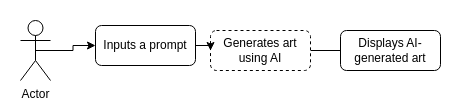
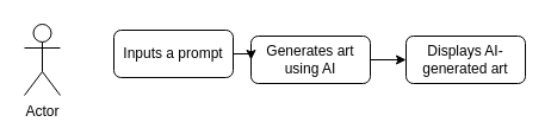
- <mxCell id="7" style="edgeStyle=orthogonalEdgeStyle;rounded=0;orthogonalLoop=1;jettySize=auto;html=1;exitX=0.5;exitY=0.5;exitDx=0;exitDy=0;exitPerimeter=0;entryX=0;entryY=0.5;entryDx=0;entryDy=0;" edge="1" parent="1" source="8" target="6"><mxGeometry relative="1" as="geometry" /></mxCell>
- <mxCell id="4" value="Generates art using AI" style="rounded=1;whiteSpace=wrap;html=1;fontSize=12;glass=0;strokeWidth=1;shadow=0;dashed=1;" vertex="1" parent="1"><mxGeometry x="210" y="30" width="100" height="40" as="geometry" /></mxCell>
+ <mxCell id="4" value="Generates art using AI" style="rounded=1;whiteSpace=wrap;html=1;fontSize=12;glass=0;strokeWidth=1;shadow=0;" vertex="1" parent="1"><mxGeometry x="210" y="30" width="100" height="40" as="geometry" /></mxCell>
- <mxCell id="3" style="edgeStyle=orthogonalEdgeStyle;rounded=0;orthogonalLoop=1;jettySize=auto;html=1;exitX=1;exitY=0.5;exitDx=0;exitDy=0;entryX=0;entryY=0.5;entryDx=0;entryDy=0;endArrow=none;" edge="1" parent="1" source="4" target="2"><mxGeometry relative="1" as="geometry" /></mxCell>
+ <mxCell id="3" style="edgeStyle=orthogonalEdgeStyle;rounded=0;orthogonalLoop=1;jettySize=auto;html=1;exitX=1;exitY=0.5;exitDx=0;exitDy=0;entryX=0;entryY=0.5;entryDx=0;entryDy=0;" edge="1" parent="1" source="4" target="2"><mxGeometry relative="1" as="geometry" /></mxCell>
